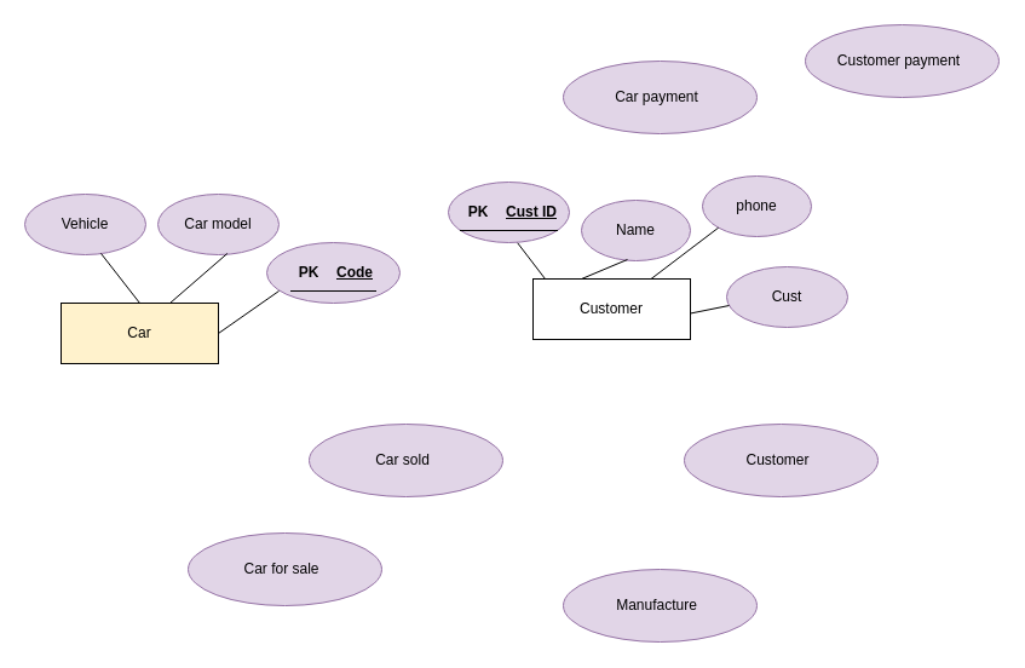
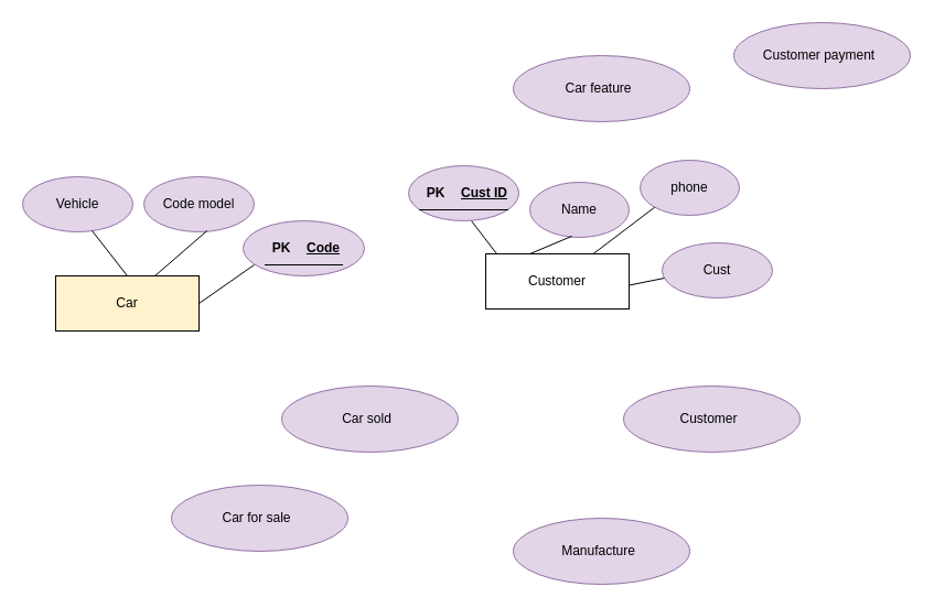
- <mxCell id="10" value=" Car payment" style="text;strokeColor=none;align=center;fillColor=none;html=1;verticalAlign=middle;whiteSpace=wrap;rounded=0;" vertex="1" parent="8"><mxGeometry y="13.75" width="165" height="32.5" as="geometry" /></mxCell>
+ <mxCell id="10" value=" Car feature" style="text;strokeColor=none;align=center;fillColor=none;html=1;verticalAlign=middle;whiteSpace=wrap;rounded=0;" vertex="1" parent="8"><mxGeometry y="13.75" width="165" height="32.5" as="geometry" /></mxCell>
- <mxCell id="21" value="Car model" style="ellipse;whiteSpace=wrap;html=1;fillColor=#e1d5e7;strokeColor=#9673a6;container=0;" vertex="1" parent="1"><mxGeometry x="130" y="160" width="100" height="50" as="geometry" /></mxCell>
+ <mxCell id="21" value="Code model" style="ellipse;whiteSpace=wrap;html=1;fillColor=#e1d5e7;strokeColor=#9673a6;container=0;" vertex="1" parent="1"><mxGeometry x="130" y="160" width="100" height="50" as="geometry" /></mxCell>
